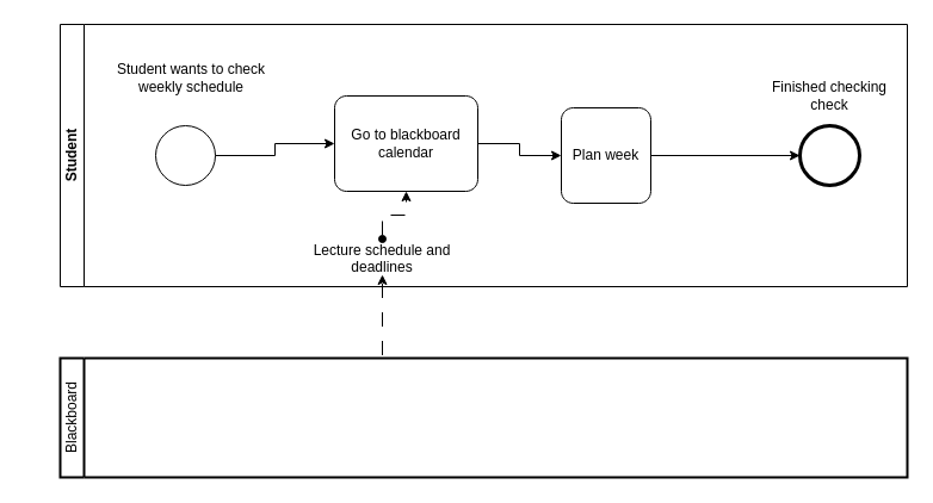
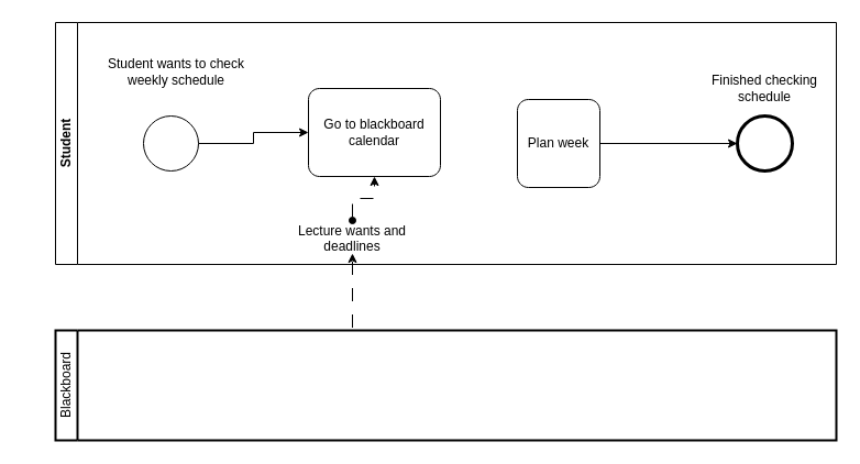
- <mxCell id="14" value="Finished checking check" style="text;html=1;strokeColor=none;fillColor=none;align=center;verticalAlign=middle;whiteSpace=wrap;overflow=hidden;" vertex="1" parent="2"><mxGeometry x="580" y="40" width="130" height="40" as="geometry" /></mxCell>
+ <mxCell id="14" value="Finished checking schedule" style="text;html=1;strokeColor=none;fillColor=none;align=center;verticalAlign=middle;whiteSpace=wrap;overflow=hidden;" vertex="1" parent="2"><mxGeometry x="580" y="40" width="130" height="40" as="geometry" /></mxCell>
- <mxCell id="11" style="edgeStyle=orthogonalEdgeStyle;rounded=0;orthogonalLoop=1;jettySize=auto;html=1;entryX=0;entryY=0.5;entryDx=0;entryDy=0;entryPerimeter=0;" parent="2" source="6" target="9" edge="1"><mxGeometry relative="1" as="geometry" /></mxCell>
- <mxCell id="13" value="Lecture schedule and deadlines" style="text;html=1;strokeColor=none;fillColor=none;align=center;verticalAlign=middle;whiteSpace=wrap;overflow=hidden;" parent="2" vertex="1"><mxGeometry x="205" y="180" width="130" height="30" as="geometry" /></mxCell>
+ <mxCell id="13" value="Lecture wants and deadlines" style="text;html=1;strokeColor=none;fillColor=none;align=center;verticalAlign=middle;whiteSpace=wrap;overflow=hidden;" parent="2" vertex="1"><mxGeometry x="205" y="180" width="130" height="30" as="geometry" /></mxCell>
